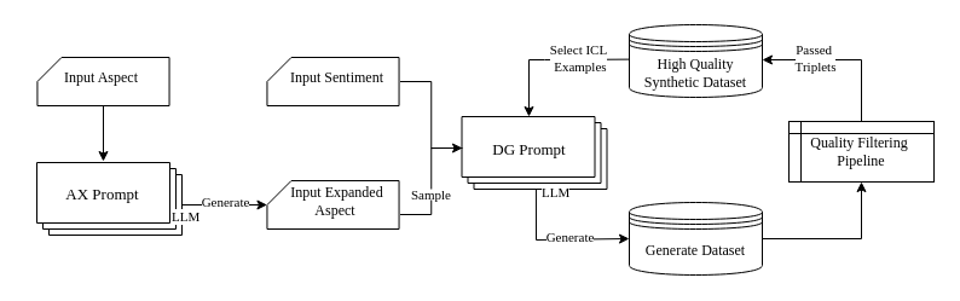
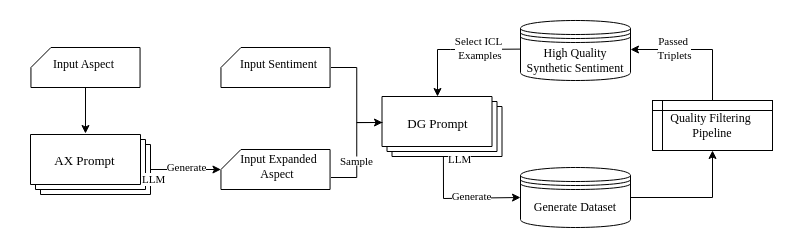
- <mxCell id="27" value="&lt;font face=&quot;Times New Roman&quot;&gt;High Quality Synthetic Dataset&lt;/font&gt;" style="shape=datastore;whiteSpace=wrap;html=1;" vertex="1" parent="1"><mxGeometry x="520" y="20" width="110" height="60" as="geometry" /></mxCell>
+ <mxCell id="27" value="&lt;font face=&quot;Times New Roman&quot;&gt;High Quality Synthetic Sentiment&lt;/font&gt;" style="shape=datastore;whiteSpace=wrap;html=1;" vertex="1" parent="1"><mxGeometry x="520" y="20" width="110" height="60" as="geometry" /></mxCell>
